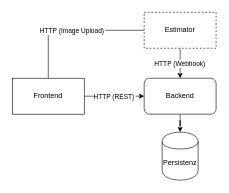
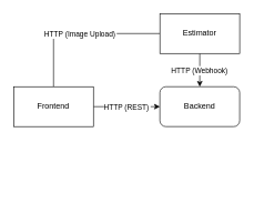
- <mxCell id="8" value="Estimator" style="rounded=0;whiteSpace=wrap;dashed=1;" vertex="1" parent="1"><mxGeometry x="240" y="20" width="120" height="60" as="geometry" /></mxCell>
+ <mxCell id="8" value="Estimator" style="rounded=0;whiteSpace=wrap;" vertex="1" parent="1"><mxGeometry x="240" y="20" width="120" height="60" as="geometry" /></mxCell>
- <mxCell id="5" value="" style="edgeStyle=orthogonalEdgeStyle;rounded=0;orthogonalLoop=1;jettySize=auto;" edge="1" parent="1" source="6" target="9"><mxGeometry relative="1" as="geometry" /></mxCell>
- <mxCell id="9" value="Persistenz" style="shape=cylinder;whiteSpace=wrap;boundedLbl=1;backgroundOutline=1;" vertex="1" parent="1"><mxGeometry x="270" y="220" width="60" height="80" as="geometry" /></mxCell>
